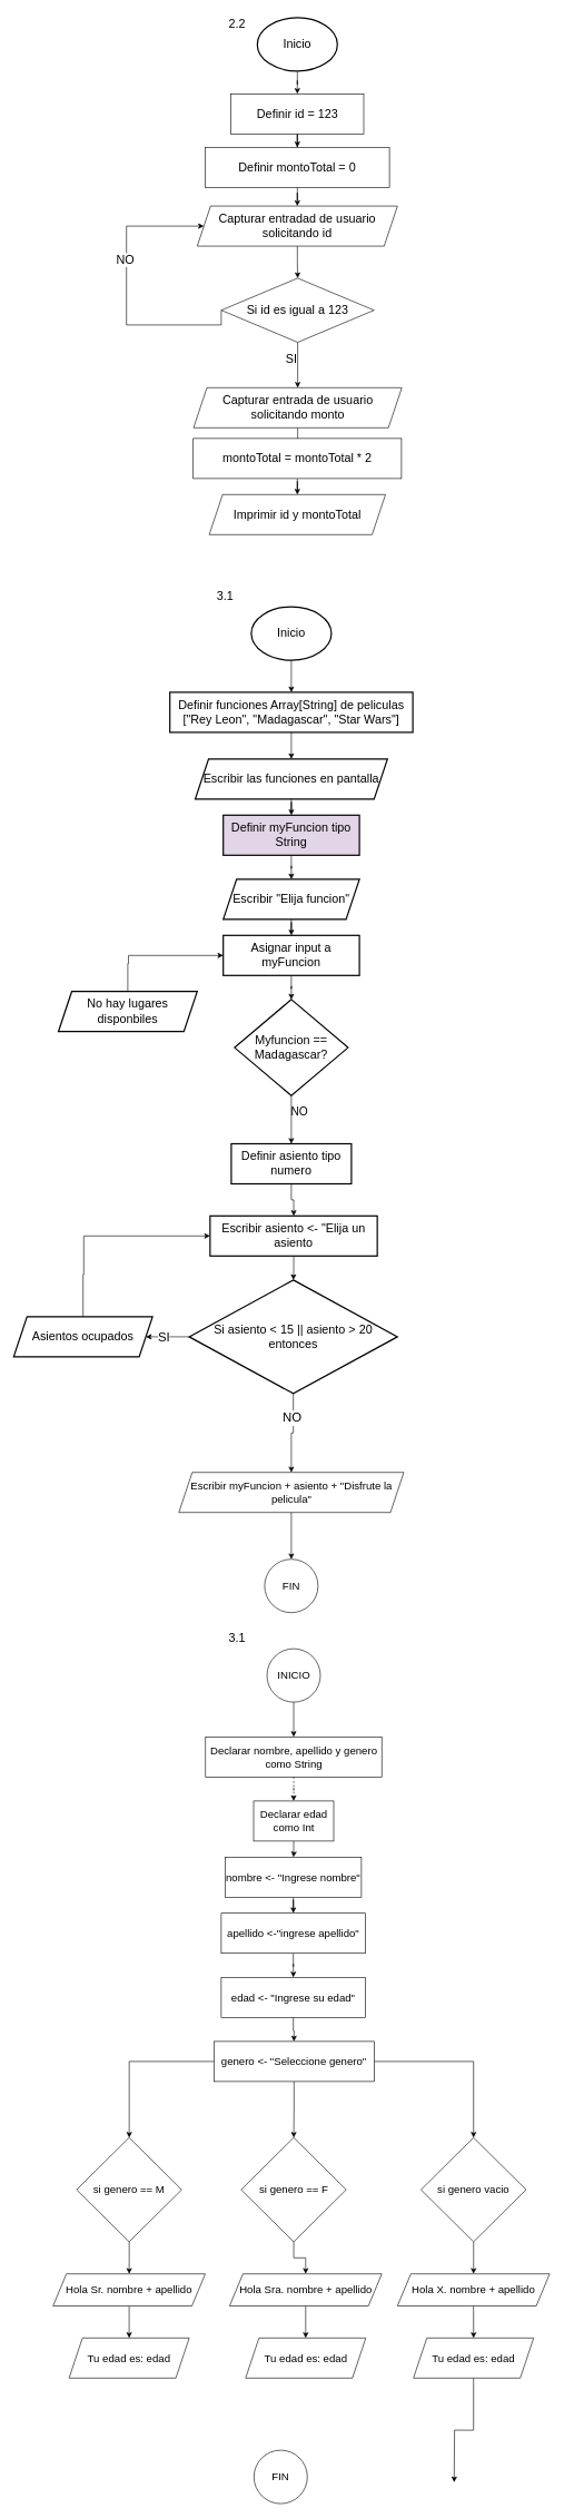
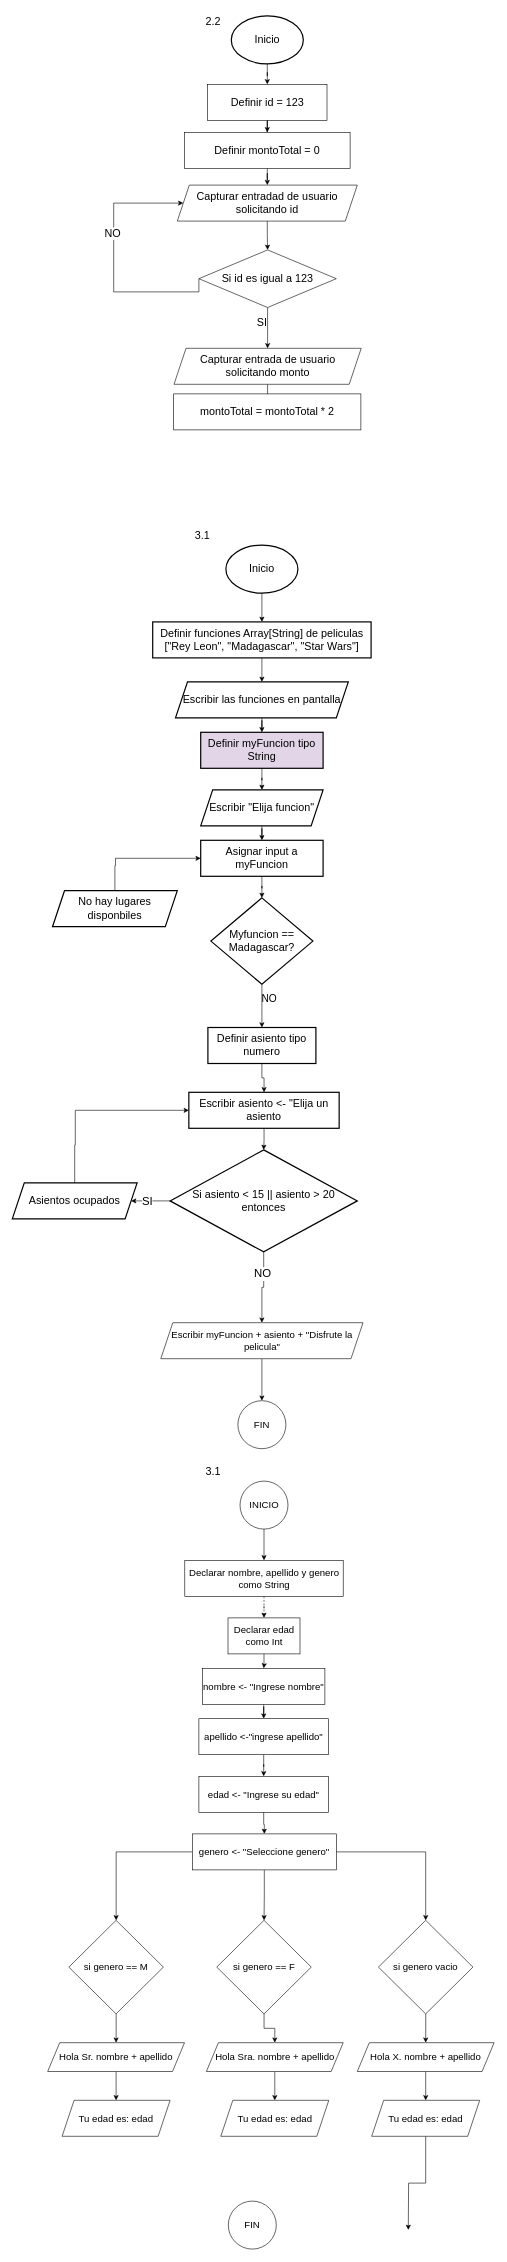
- <mxCell id="17" value="" style="edgeStyle=orthogonalEdgeStyle;rounded=0;orthogonalLoop=1;jettySize=auto;html=1;fontSize=18;" parent="1" source="18" target="19" edge="1"><mxGeometry relative="1" as="geometry" /></mxCell>
- <mxCell id="19" value="Imprimir id y montoTotal" style="shape=parallelogram;perimeter=parallelogramPerimeter;whiteSpace=wrap;html=1;fixedSize=1;fontSize=18;rounded=0;shadow=0;" parent="1" vertex="1"><mxGeometry x="313" y="740" width="264" height="60" as="geometry" /></mxCell>
